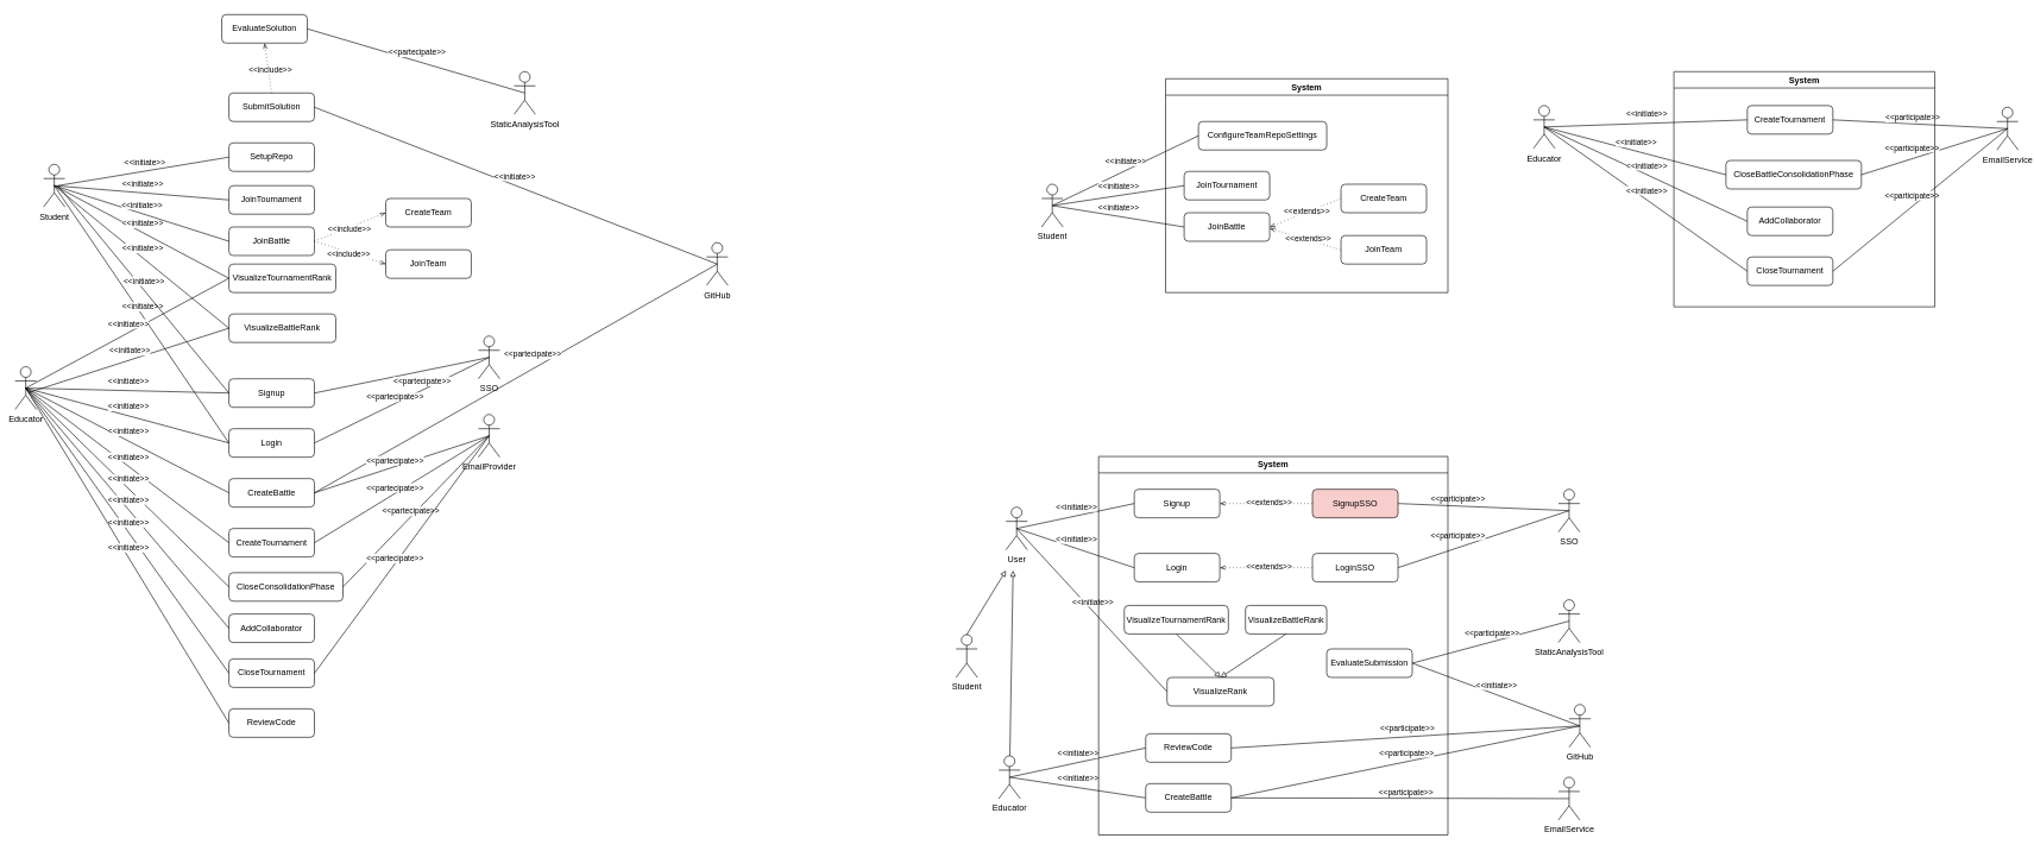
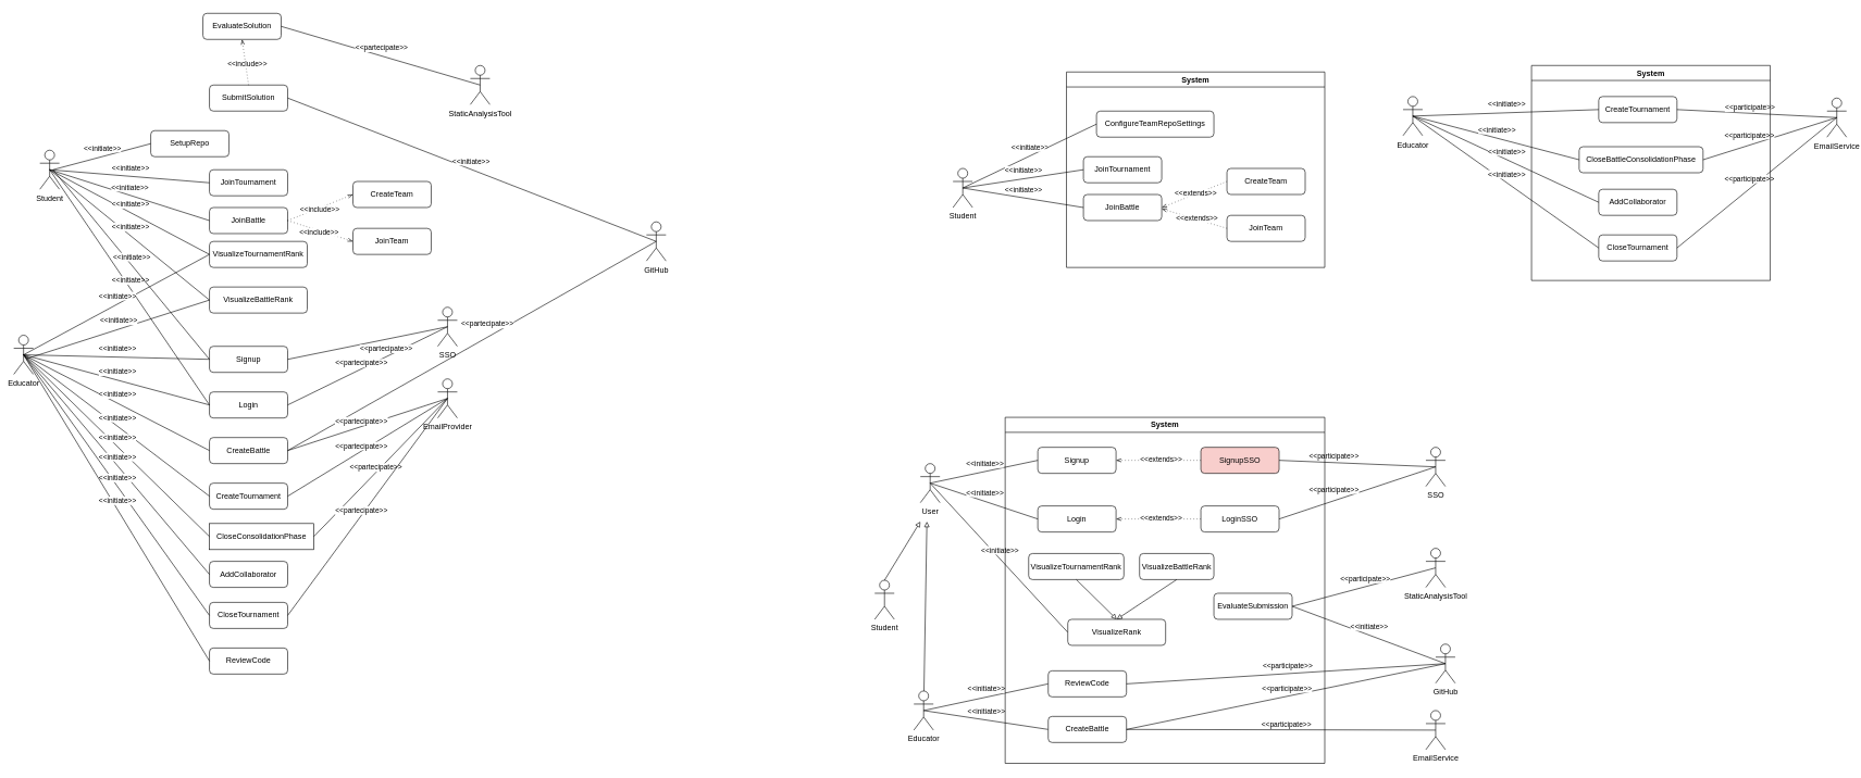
- <mxCell id="13" value="SetupRepo" style="rounded=1;whiteSpace=wrap;html=1;" parent="1" vertex="1"><mxGeometry x="320" y="200" width="120" height="40" as="geometry" /></mxCell>
+ <mxCell id="13" value="SetupRepo" style="rounded=1;whiteSpace=wrap;html=1;" parent="1" vertex="1"><mxGeometry x="230" y="200" width="120" height="40" as="geometry" /></mxCell>
- <mxCell id="9" value="CloseConsolidationPhase" style="rounded=1;whiteSpace=wrap;html=1;" parent="1" vertex="1"><mxGeometry x="320" y="803" width="160" height="40" as="geometry" /></mxCell>
+ <mxCell id="9" value="CloseConsolidationPhase" style="whiteSpace=wrap;html=1;rounded=0;" parent="1" vertex="1"><mxGeometry x="320" y="803" width="160" height="40" as="geometry" /></mxCell>
